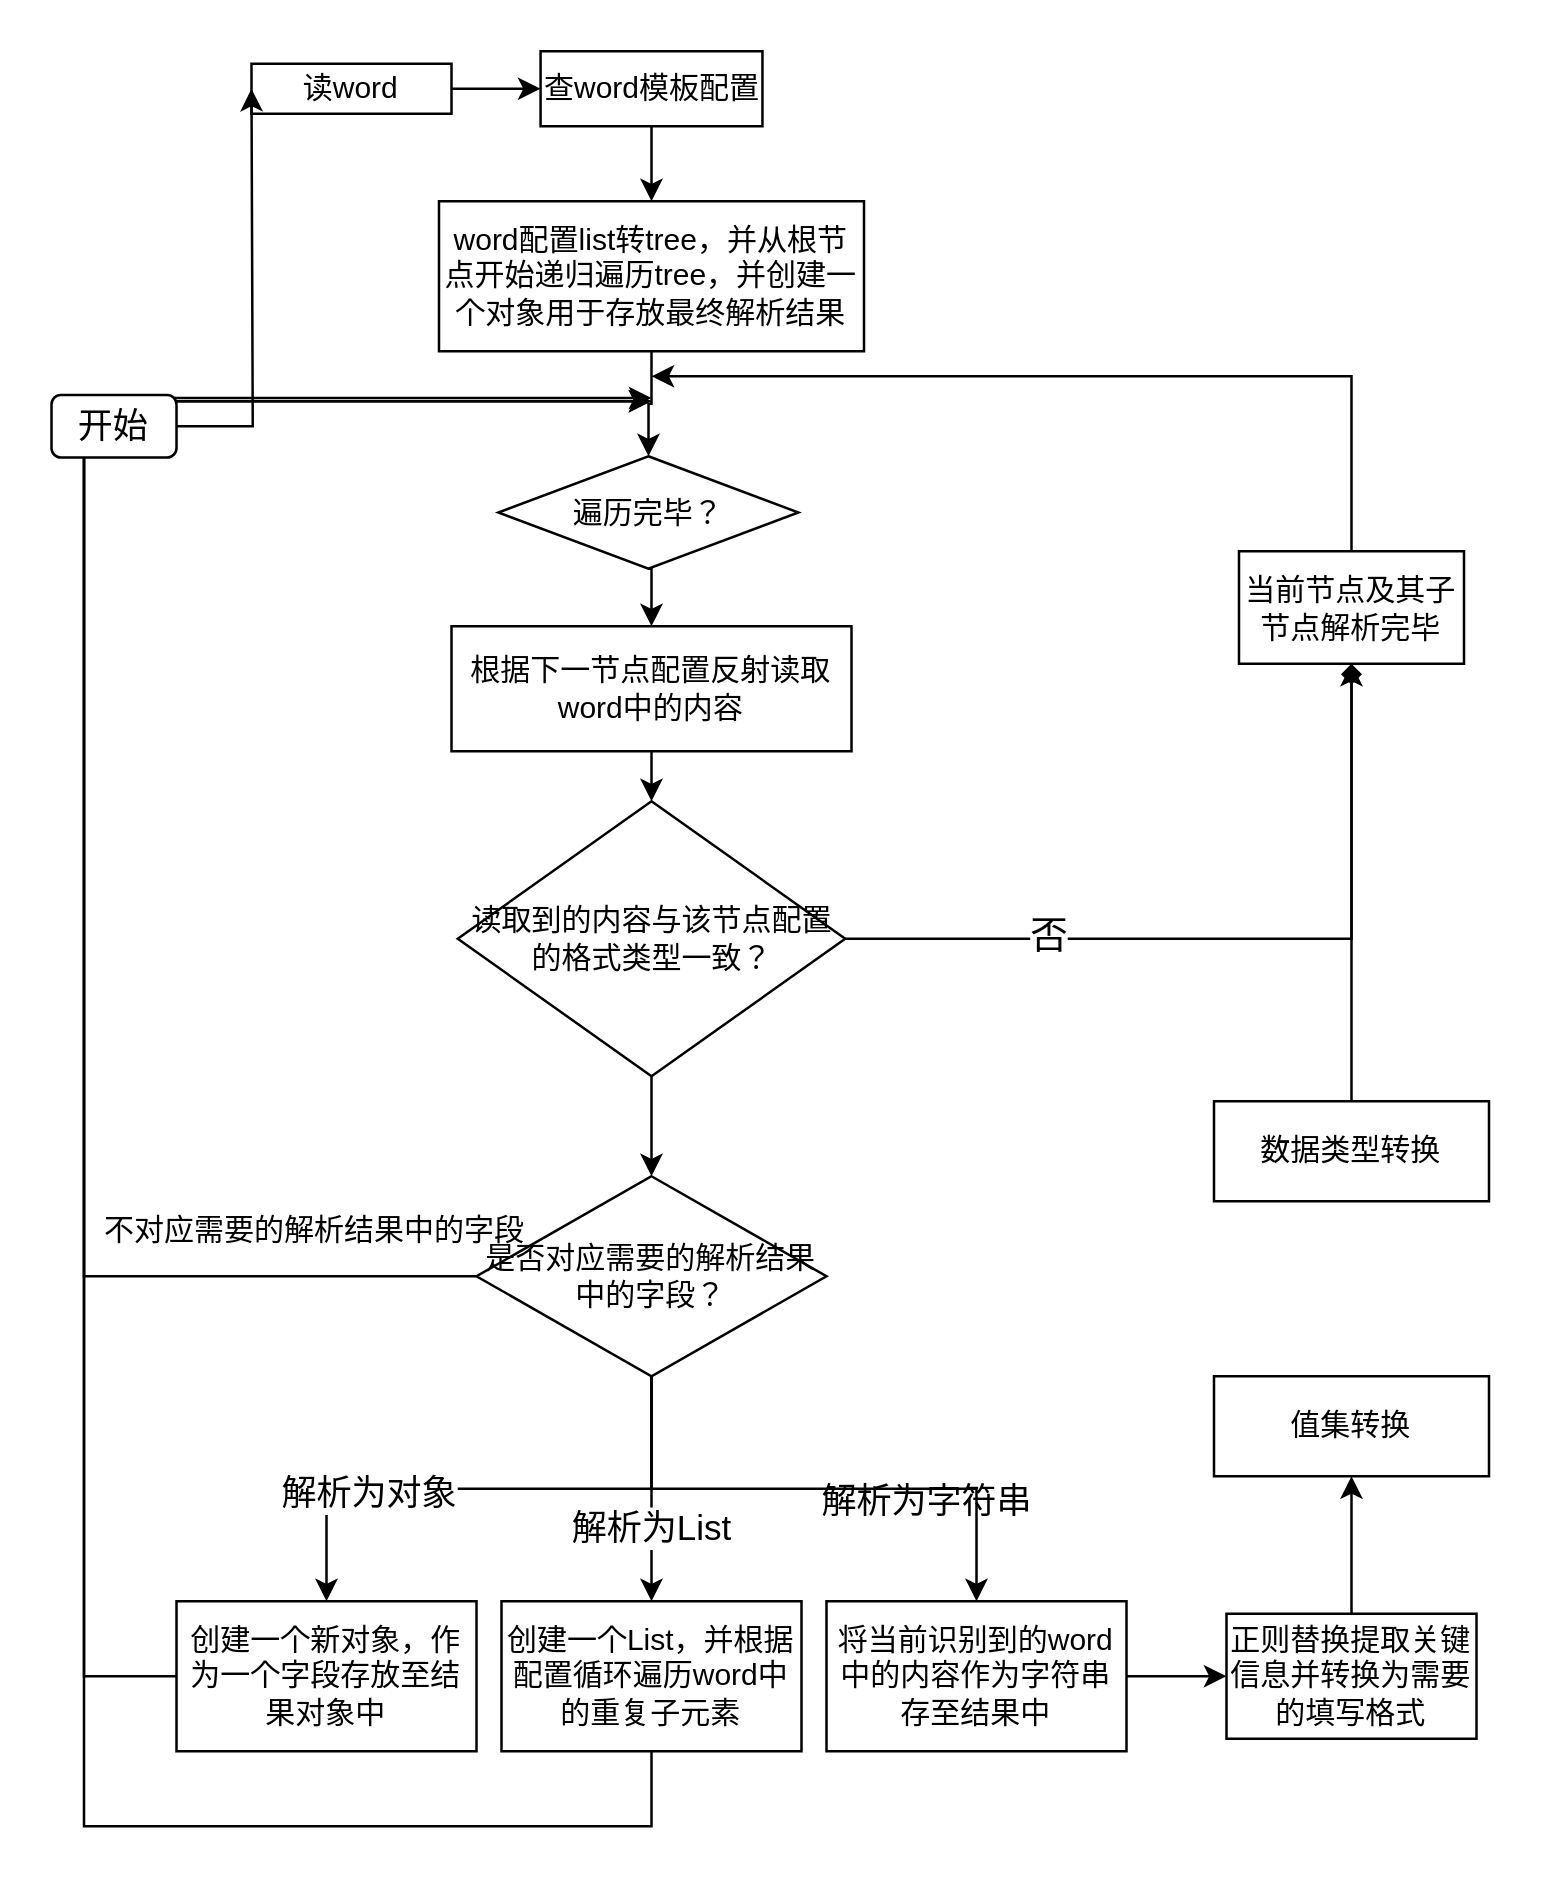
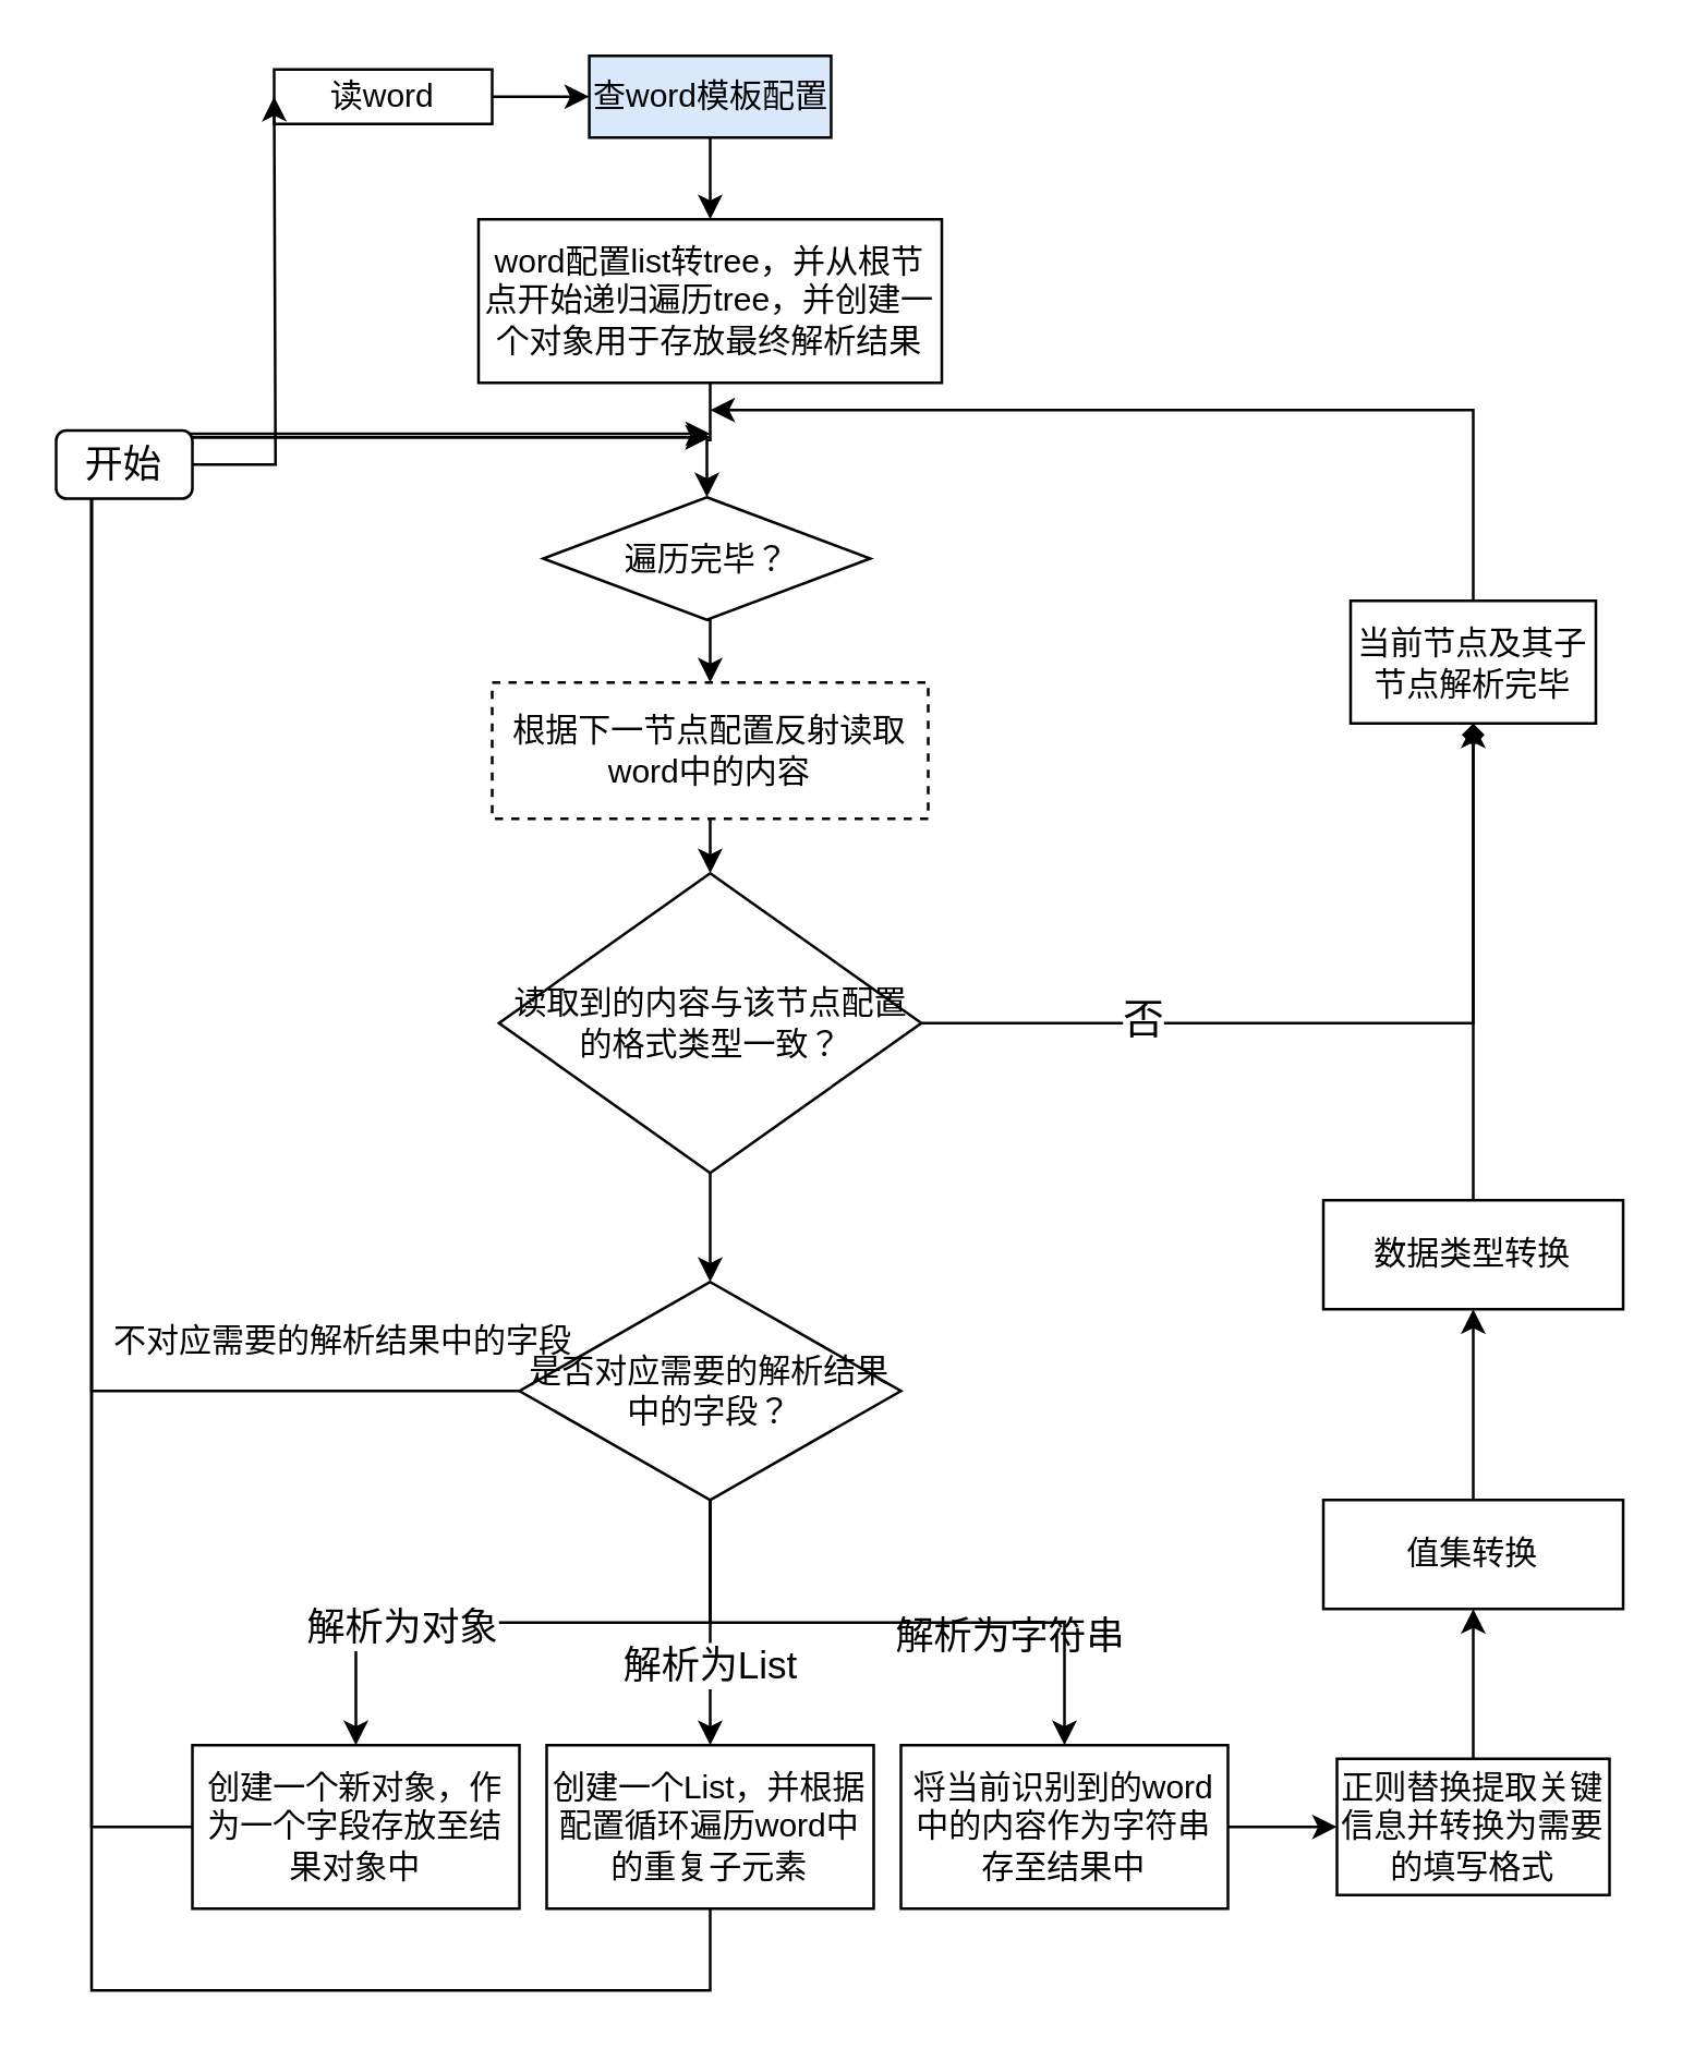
- <mxCell id="5" value="查word模板配置" style="rounded=0;whiteSpace=wrap;html=1;" vertex="1" parent="1"><mxGeometry x="215.63" y="20" width="88.75" height="30" as="geometry" /></mxCell>
+ <mxCell id="5" value="查word模板配置" style="rounded=0;whiteSpace=wrap;html=1;fillColor=#dae8fc;" vertex="1" parent="1"><mxGeometry x="215.63" y="20" width="88.75" height="30" as="geometry" /></mxCell>
- <mxCell id="25" value="根据下一节点配置反射读取word中的内容" style="rounded=0;whiteSpace=wrap;html=1;" vertex="1" parent="1"><mxGeometry x="180" y="250" width="160" height="50" as="geometry" /></mxCell>
+ <mxCell id="25" value="根据下一节点配置反射读取word中的内容" style="rounded=0;whiteSpace=wrap;html=1;dashed=1;" vertex="1" parent="1"><mxGeometry x="180" y="250" width="160" height="50" as="geometry" /></mxCell>
+ <mxCell id="34" value="" style="edgeStyle=orthogonalEdgeStyle;rounded=0;orthogonalLoop=1;jettySize=auto;html=1;fontSize=14;" edge="1" parent="1" source="35" target="37"><mxGeometry relative="1" as="geometry" /></mxCell>
